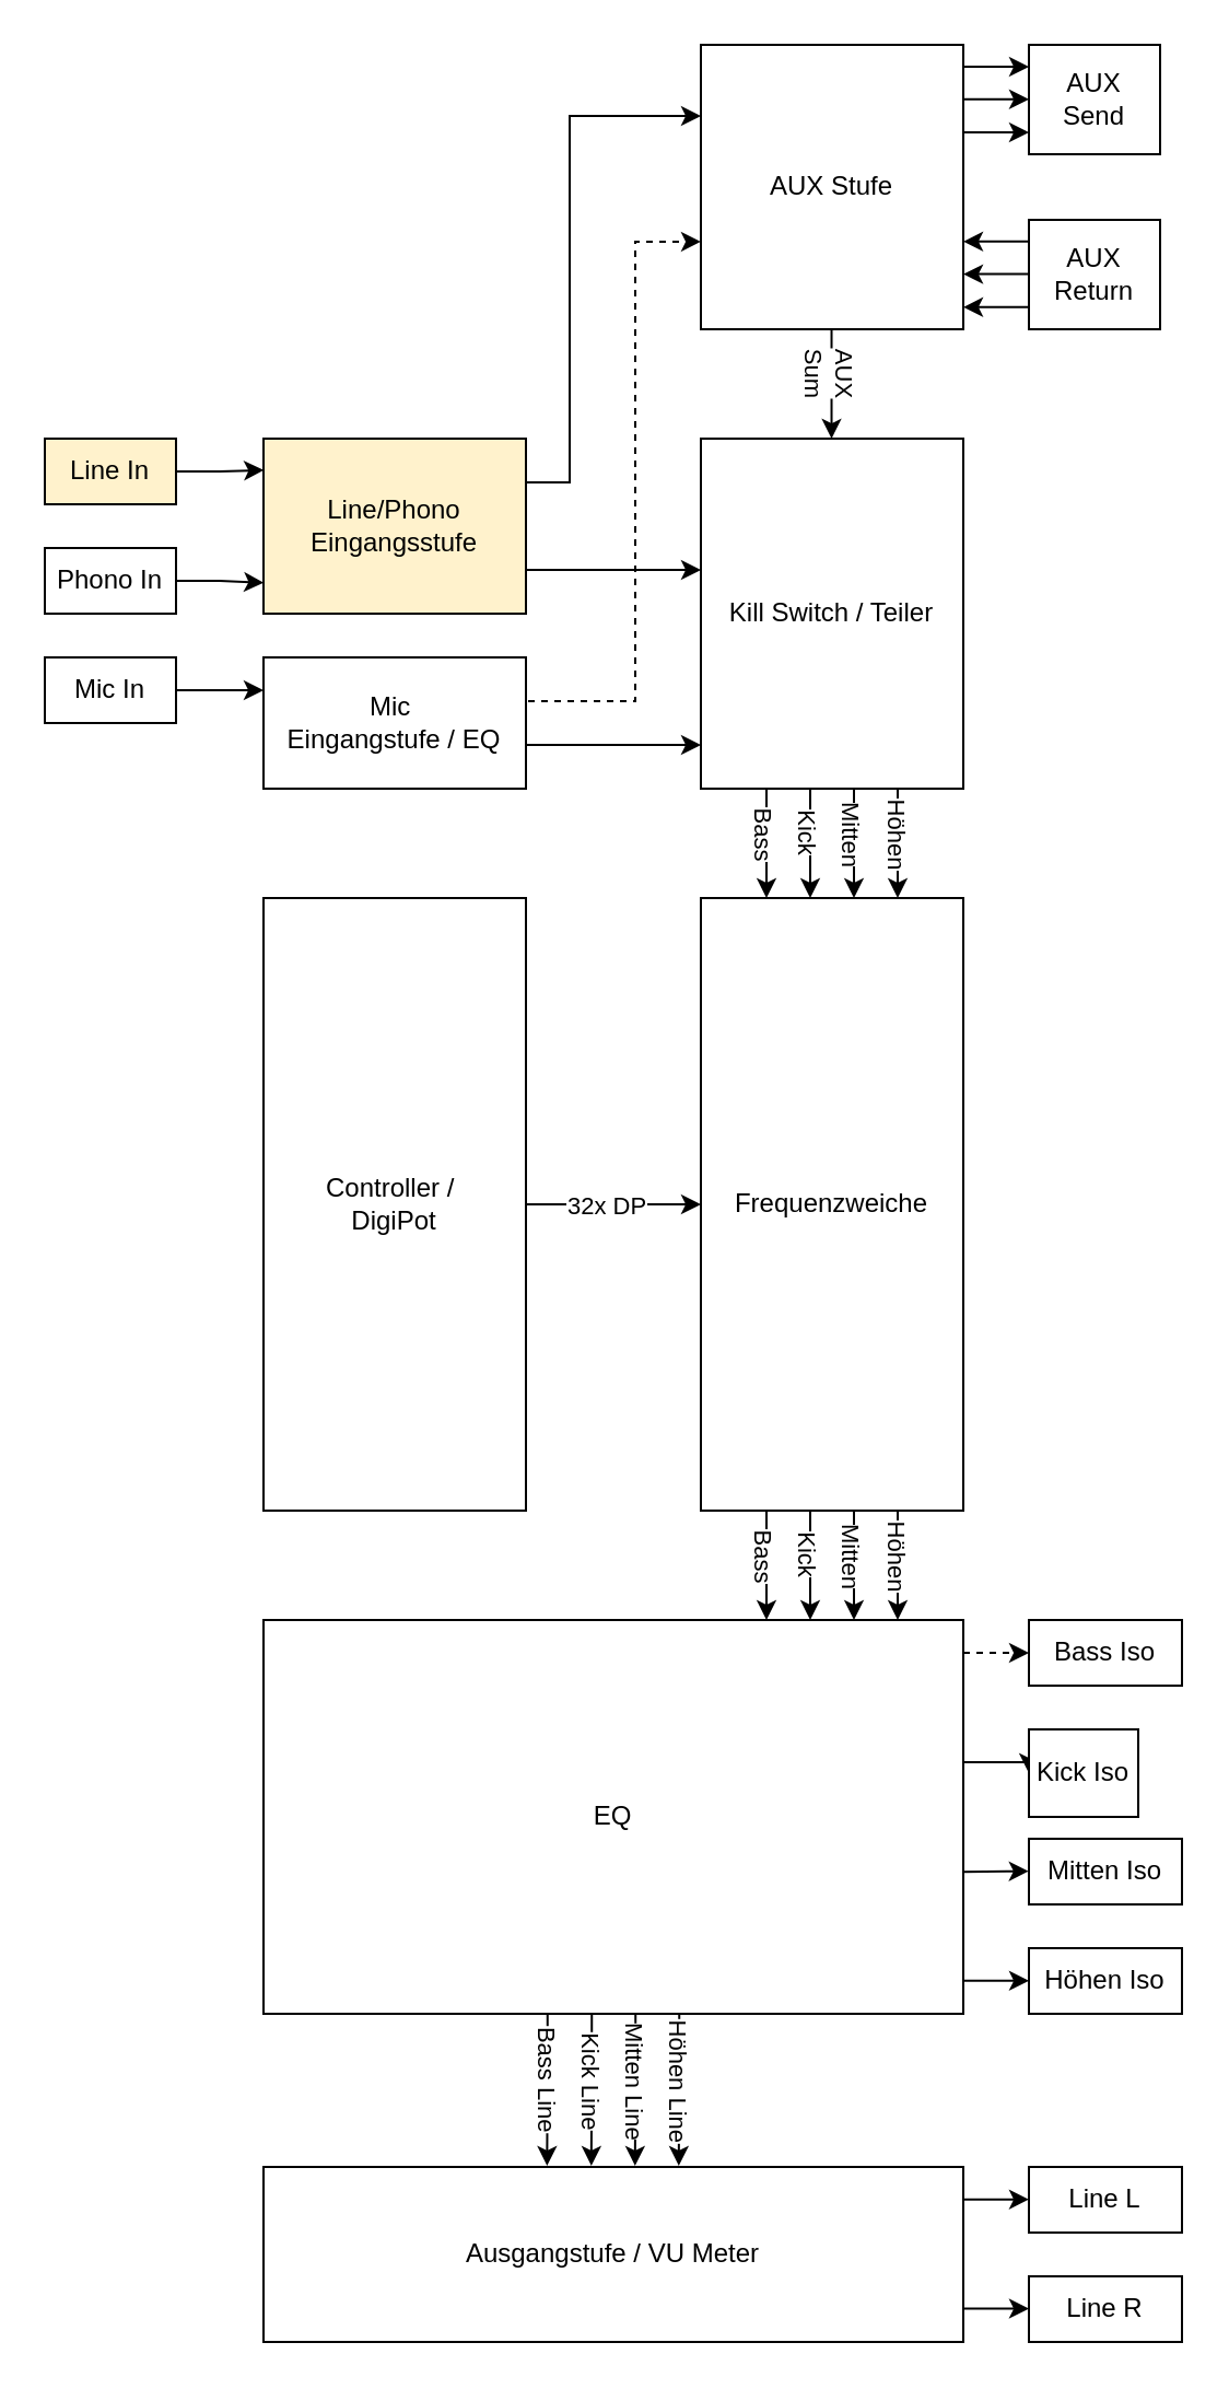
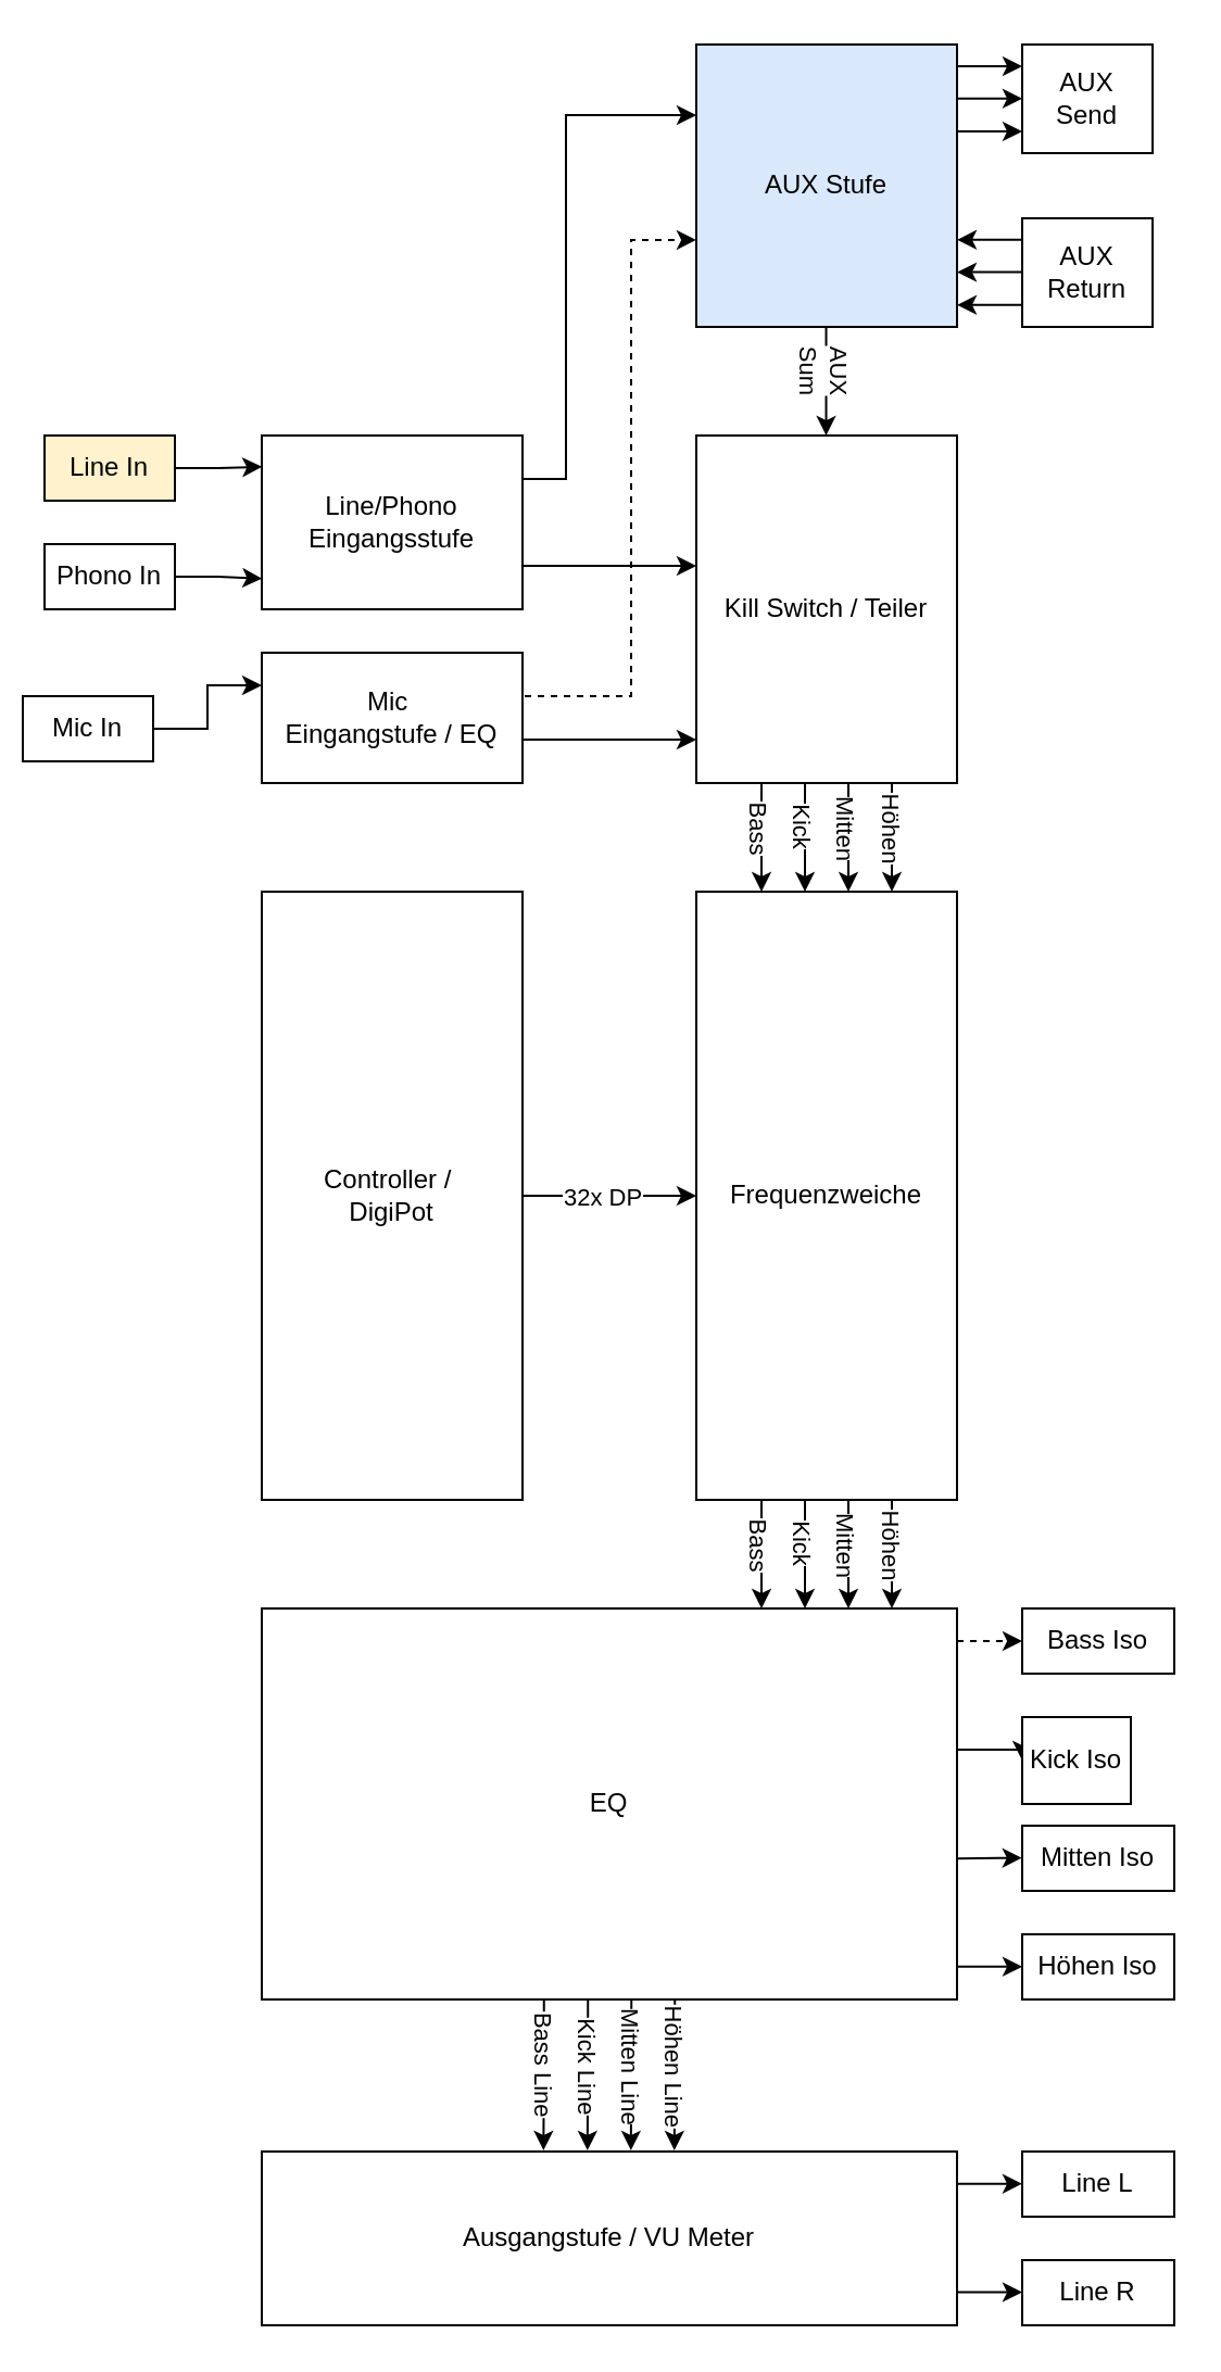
- <mxCell id="55" value="AUX Stufe" style="rounded=0;whiteSpace=wrap;html=1;" vertex="1" parent="1"><mxGeometry x="320" y="20" width="120" height="130" as="geometry" /></mxCell>
+ <mxCell id="55" value="AUX Stufe" style="rounded=0;whiteSpace=wrap;html=1;fillColor=#dae8fc;" vertex="1" parent="1"><mxGeometry x="320" y="20" width="120" height="130" as="geometry" /></mxCell>
- <mxCell id="3" value="Line/Phono Eingangsstufe" style="rounded=0;whiteSpace=wrap;html=1;fillColor=#fff2cc;" parent="1" vertex="1"><mxGeometry x="120" y="200" width="120" height="80" as="geometry" /></mxCell>
+ <mxCell id="3" value="Line/Phono Eingangsstufe" style="rounded=0;whiteSpace=wrap;html=1;" parent="1" vertex="1"><mxGeometry x="120" y="200" width="120" height="80" as="geometry" /></mxCell>
- <mxCell id="7" value="Mic In" style="rounded=0;whiteSpace=wrap;html=1;" parent="1" vertex="1"><mxGeometry x="20" y="300" width="60" height="30" as="geometry" /></mxCell>
+ <mxCell id="7" value="Mic In" style="rounded=0;whiteSpace=wrap;html=1;" parent="1" vertex="1"><mxGeometry x="10" y="320" width="60" height="30" as="geometry" /></mxCell>
